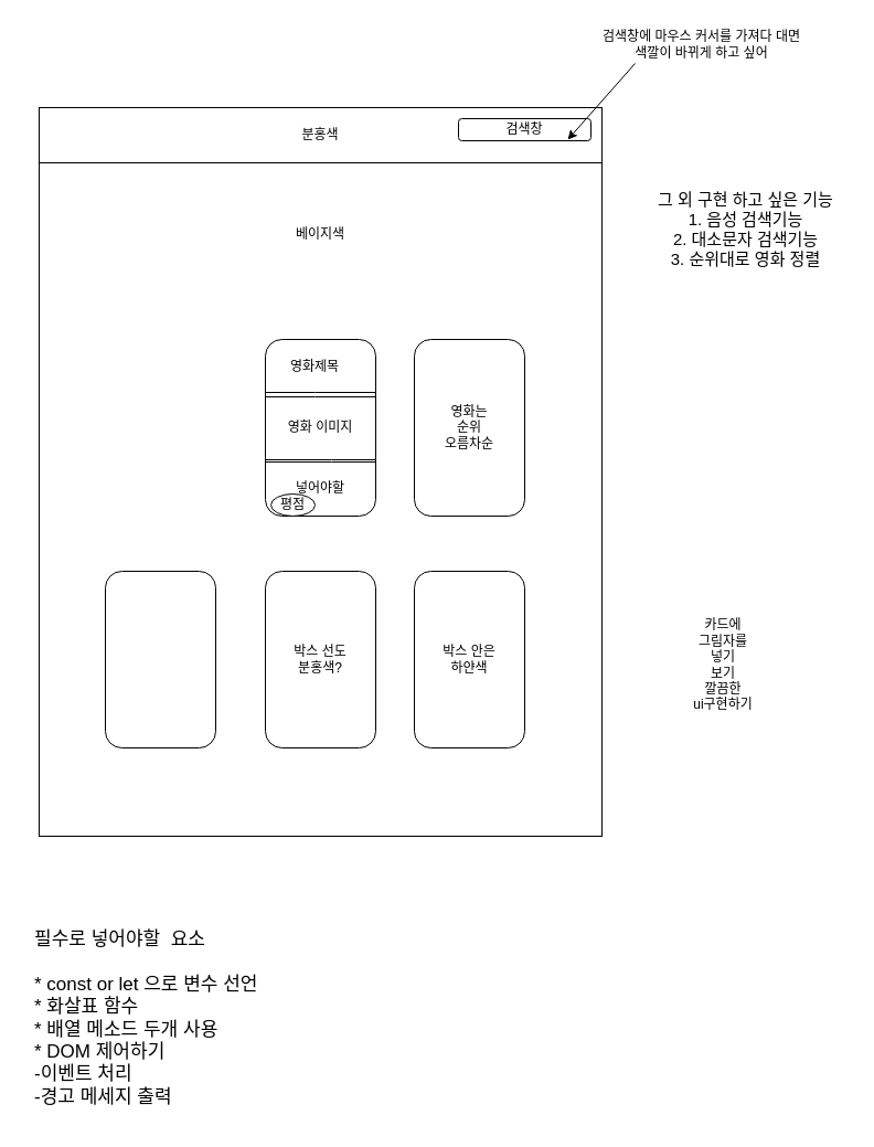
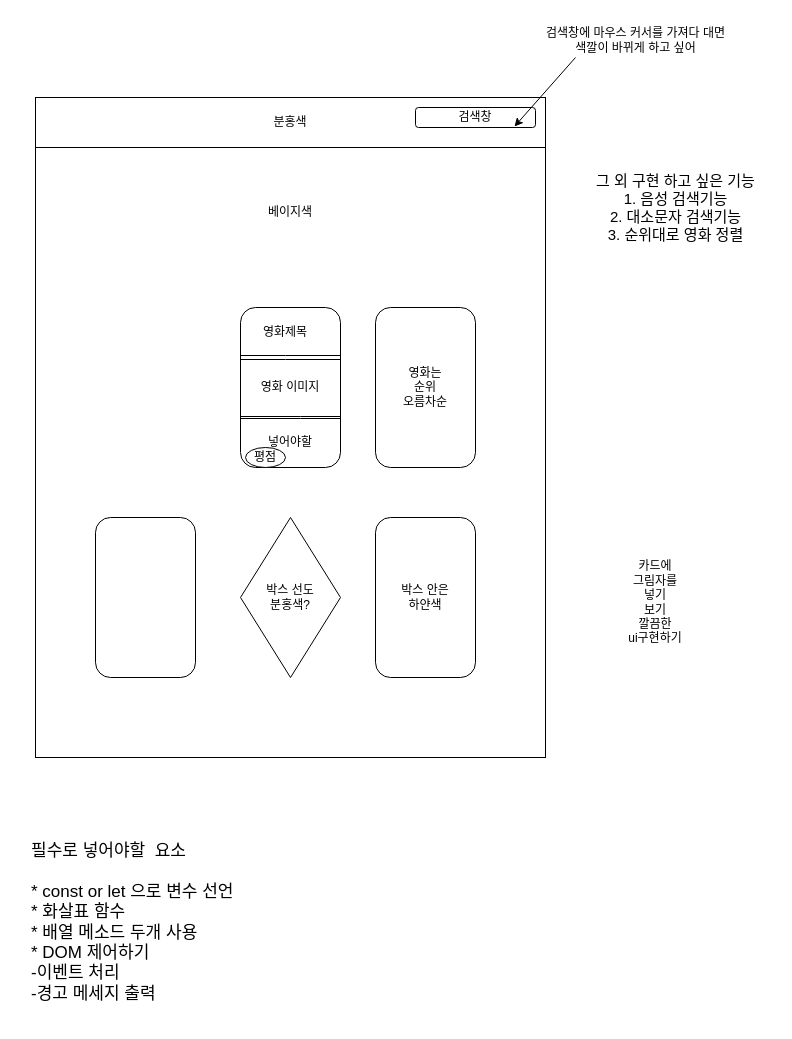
- <mxCell id="6" value="박스 선도&lt;br&gt;분홍색?" style="rounded=1;whiteSpace=wrap;html=1;" parent="1" vertex="1"><mxGeometry x="240" y="517" width="100" height="160" as="geometry" /></mxCell>
+ <mxCell id="6" value="박스 선도&lt;br&gt;분홍색?" style="rhombus;whiteSpace=wrap;html=1;" parent="1" vertex="1"><mxGeometry x="240" y="517" width="100" height="160" as="geometry" /></mxCell>
